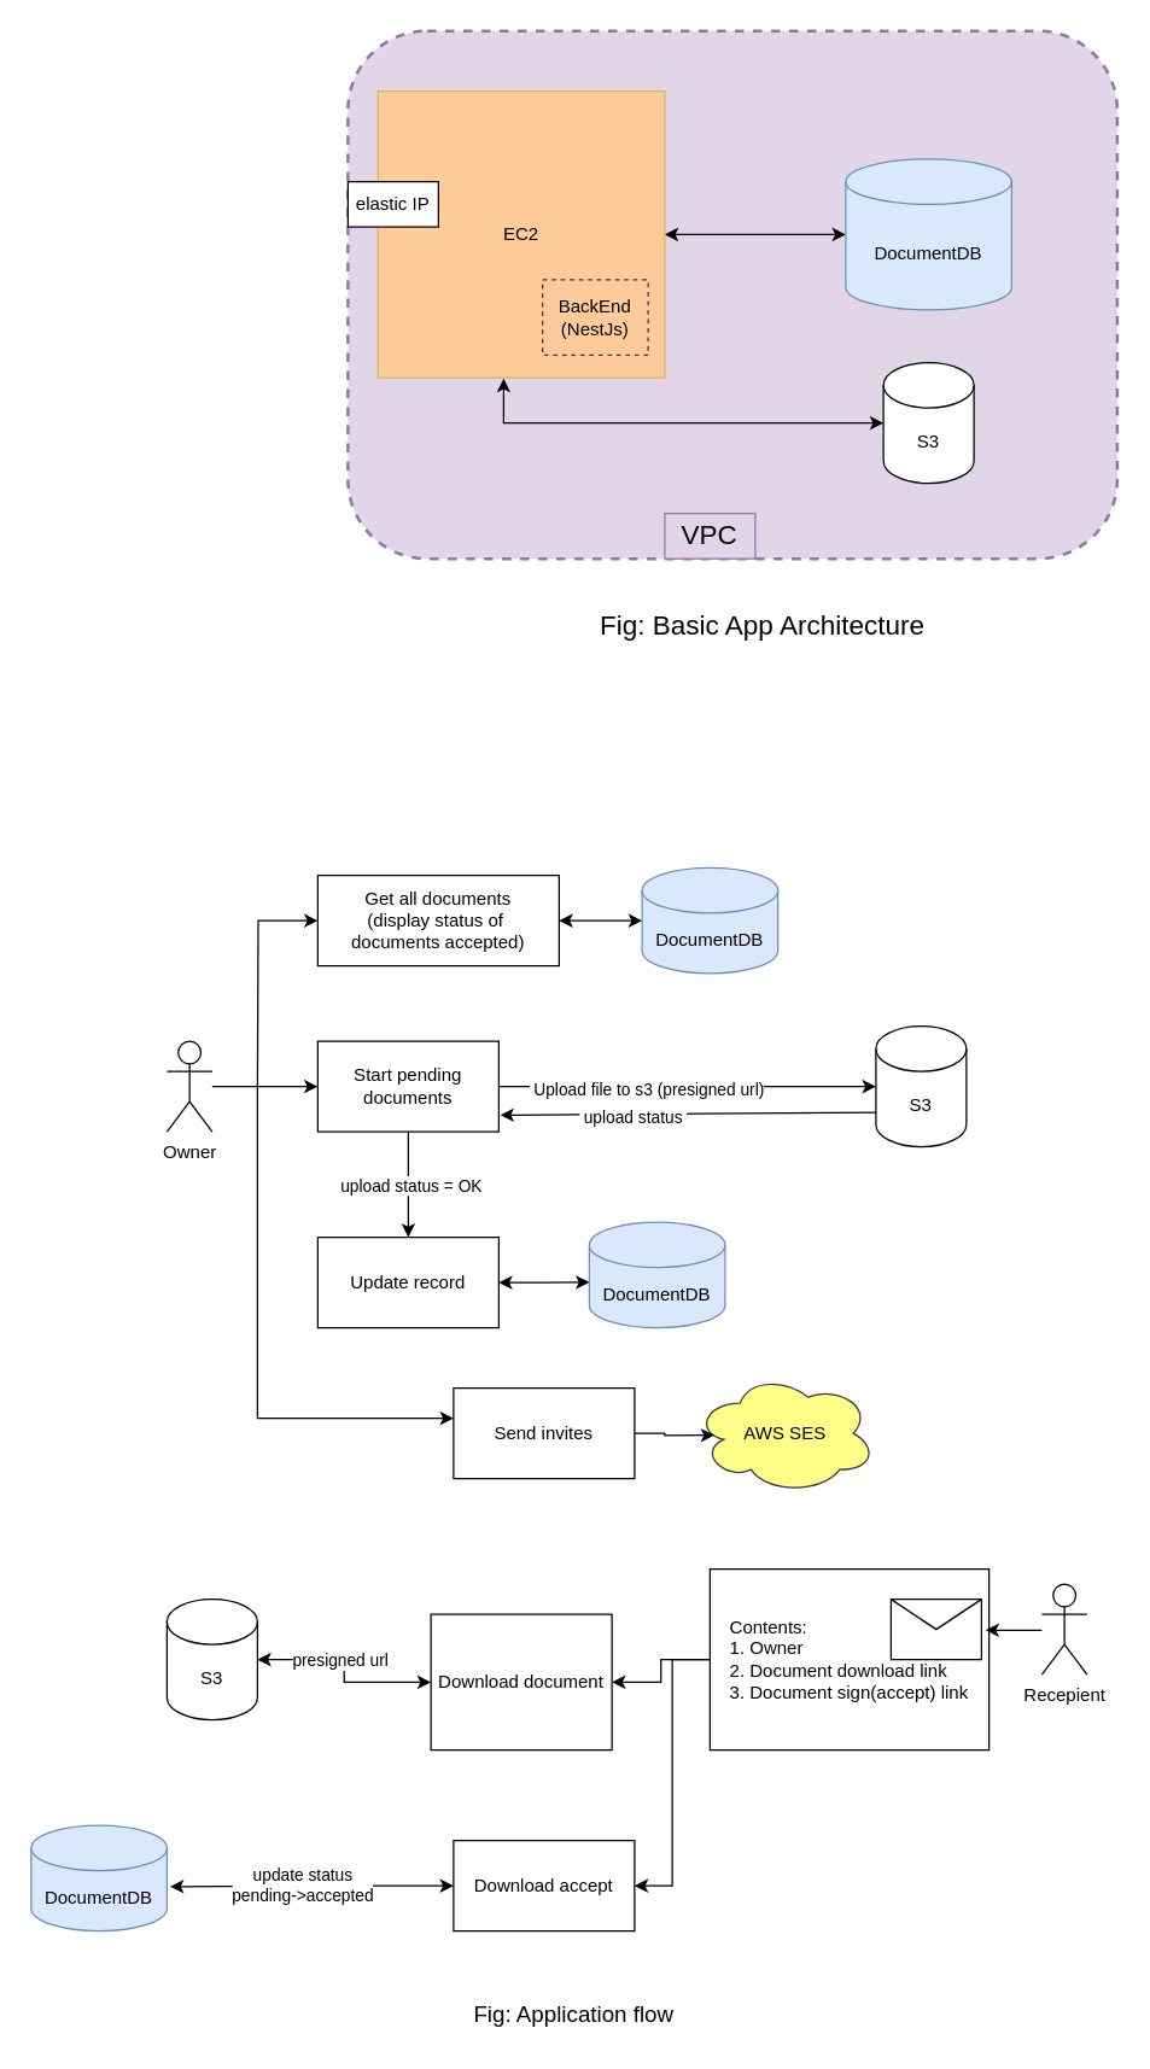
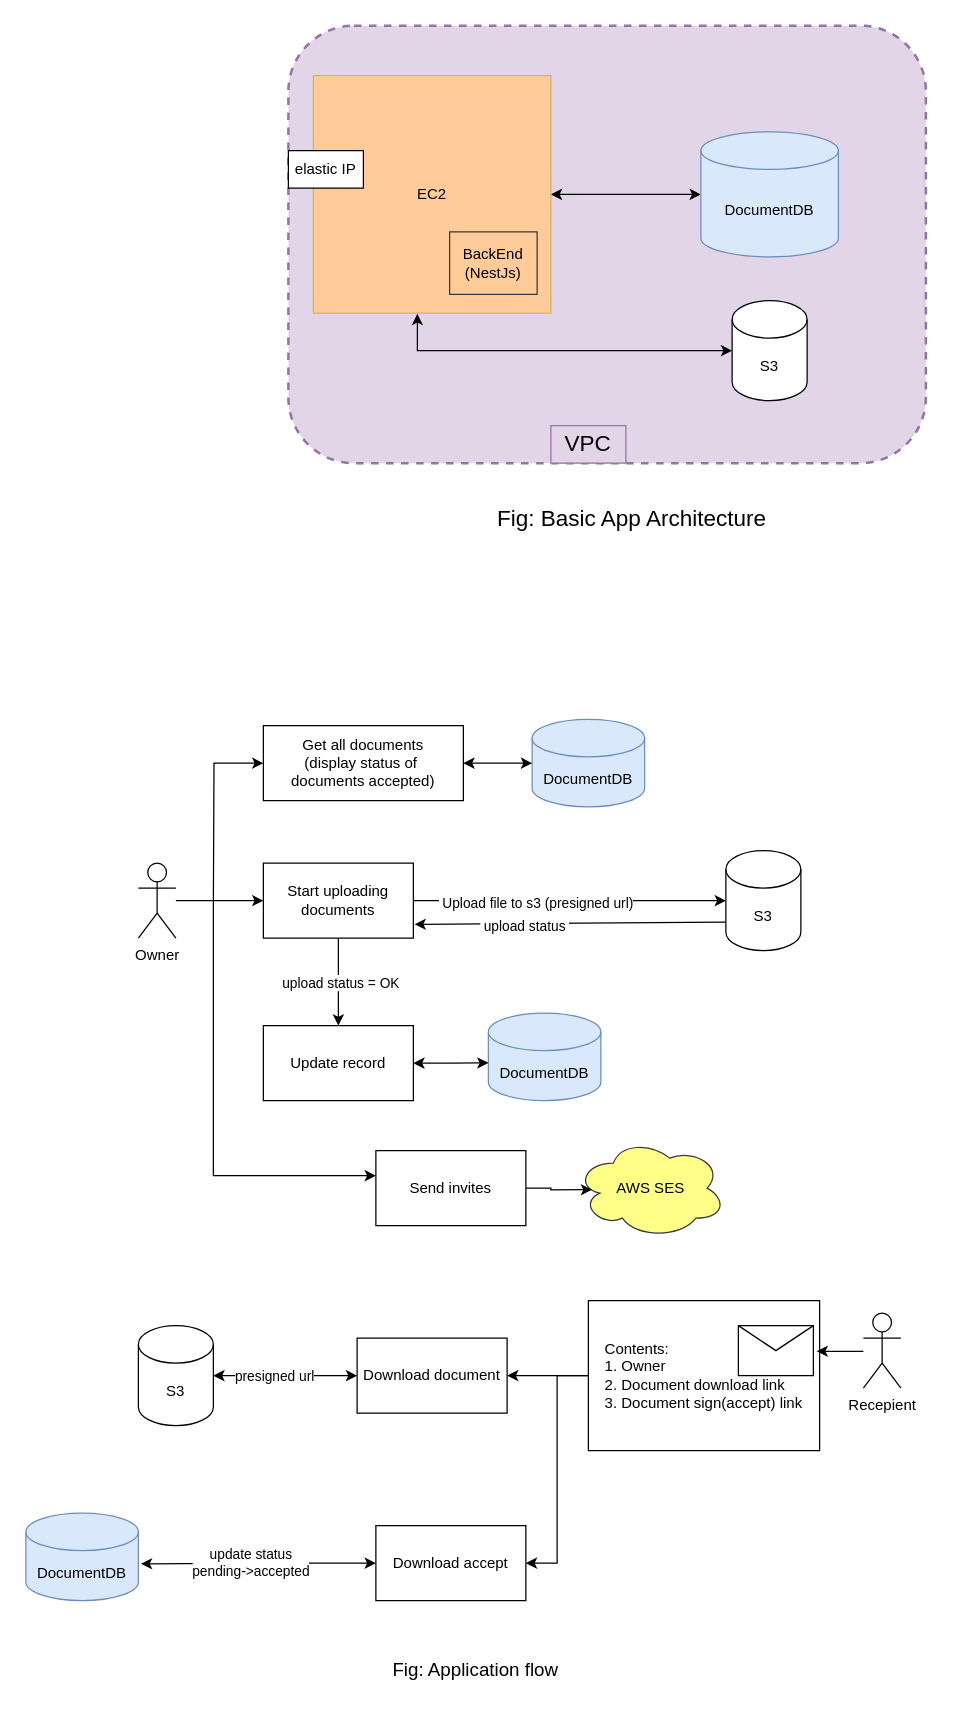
- <mxCell id="7" value="BackEnd&lt;br&gt;(NestJs)" style="rounded=0;whiteSpace=wrap;html=1;fillColor=#ffcc99;strokeColor=#36393d;dashed=1;" vertex="1" parent="1"><mxGeometry x="359" y="185" width="70" height="50" as="geometry" /></mxCell>
+ <mxCell id="7" value="BackEnd&lt;br&gt;(NestJs)" style="rounded=0;whiteSpace=wrap;html=1;fillColor=#ffcc99;strokeColor=#36393d;" vertex="1" parent="1"><mxGeometry x="359" y="185" width="70" height="50" as="geometry" /></mxCell>
- <mxCell id="14" value="Start pending&lt;br&gt;documents" style="rounded=0;whiteSpace=wrap;html=1;" vertex="1" parent="1"><mxGeometry x="210" y="690" width="120" height="60" as="geometry" /></mxCell>
+ <mxCell id="14" value="Start uploading&lt;br&gt;documents" style="rounded=0;whiteSpace=wrap;html=1;" vertex="1" parent="1"><mxGeometry x="210" y="690" width="120" height="60" as="geometry" /></mxCell>
- <mxCell id="35" value="Download document" style="rounded=0;whiteSpace=wrap;html=1;" vertex="1" parent="1"><mxGeometry x="285" y="1070" width="120" height="90" as="geometry" /></mxCell>
+ <mxCell id="35" value="Download document" style="rounded=0;whiteSpace=wrap;html=1;" vertex="1" parent="1"><mxGeometry x="285" y="1070" width="120" height="60" as="geometry" /></mxCell>
